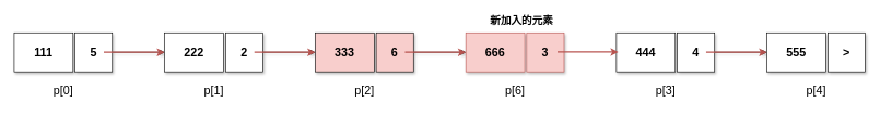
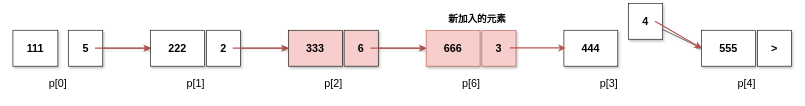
- <mxCell id="2" value="111" style="rounded=0;whiteSpace=wrap;html=1;fontStyle=1;fontSize=18;shadow=1;" parent="1" vertex="1"><mxGeometry x="20" y="50" width="90" height="60" as="geometry" /></mxCell>
+ <mxCell id="2" value="111" style="rounded=0;whiteSpace=wrap;html=1;fontStyle=1;fontSize=18;shadow=1;" parent="1" vertex="1"><mxGeometry x="20" y="50" width="75" height="60" as="geometry" /></mxCell>
- <mxCell id="18" value="4" style="rounded=0;whiteSpace=wrap;html=1;fontStyle=1;fontSize=18;shadow=1;" parent="1" vertex="1"><mxGeometry x="1033" y="50" width="57" height="60" as="geometry" /></mxCell>
+ <mxCell id="18" value="4" style="rounded=0;whiteSpace=wrap;html=1;fontStyle=1;fontSize=18;shadow=1;" parent="1" vertex="1"><mxGeometry x="1048" y="5" width="57" height="60" as="geometry" /></mxCell>
